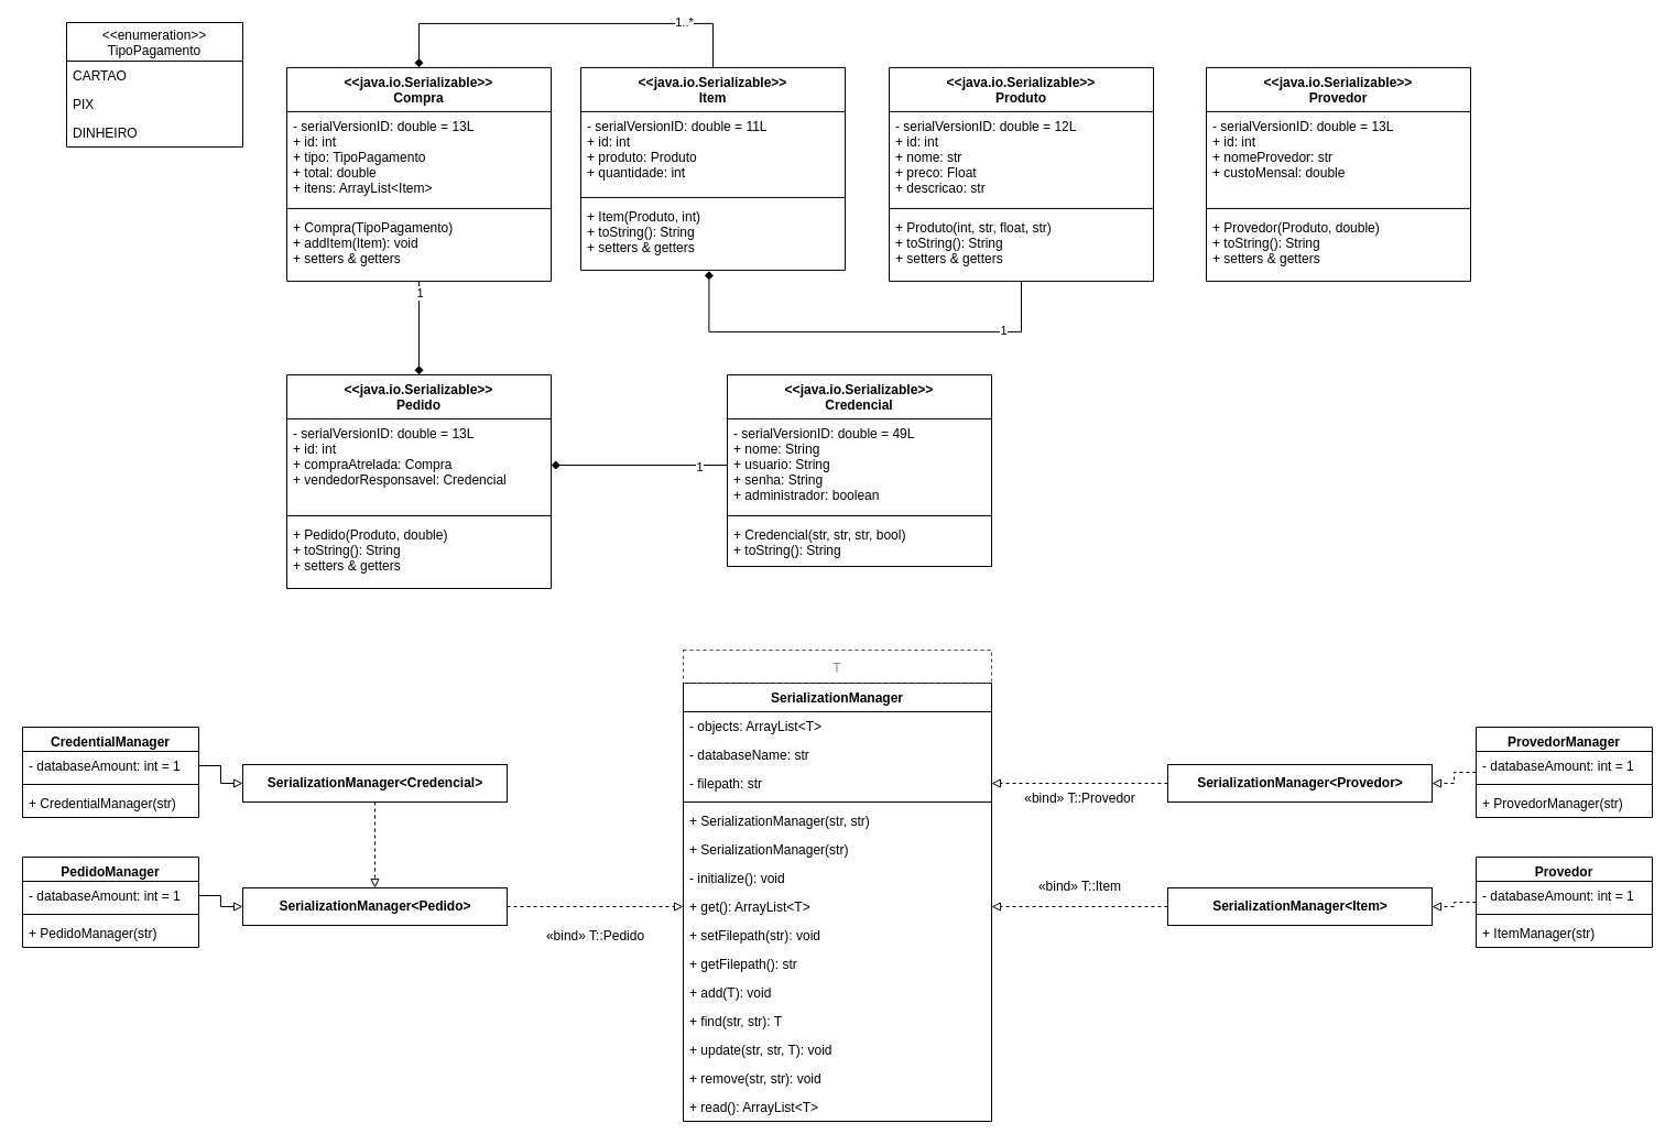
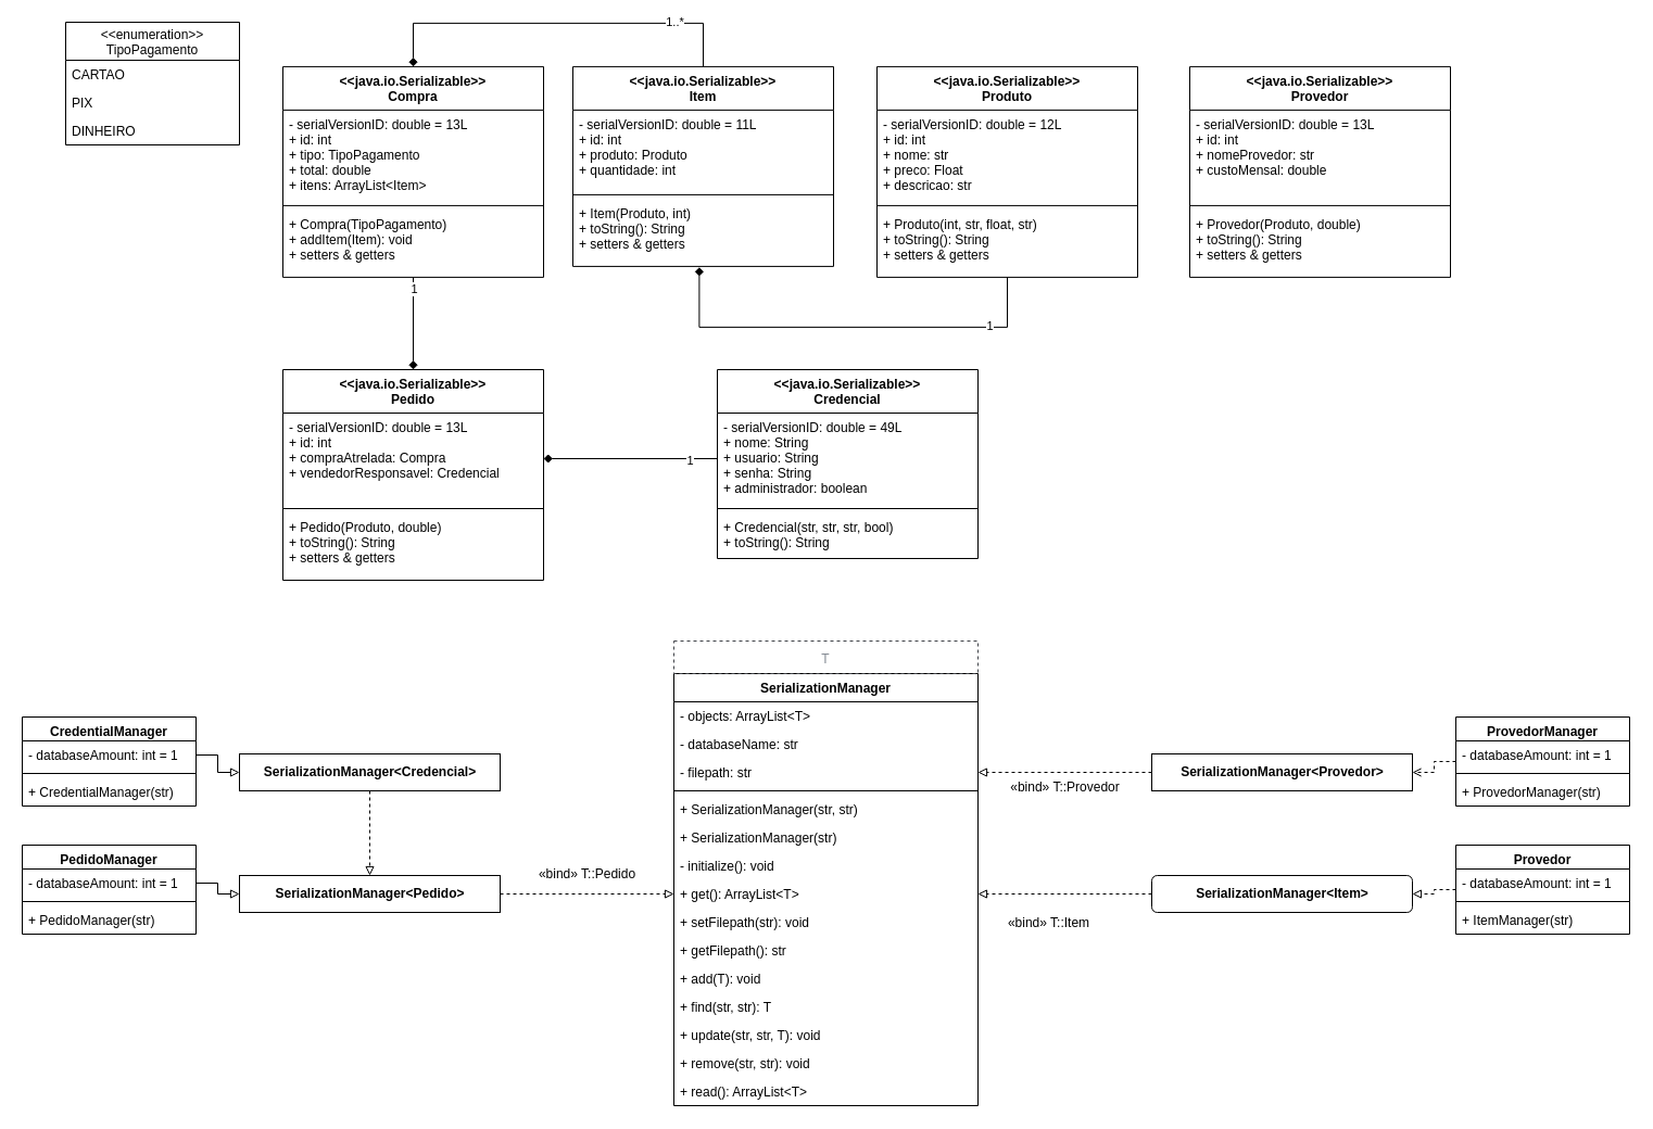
- <mxCell id="71" style="edgeStyle=orthogonalEdgeStyle;rounded=0;orthogonalLoop=1;jettySize=auto;html=1;entryX=1;entryY=0.5;entryDx=0;entryDy=0;dashed=1;endArrow=block;endFill=0;" edge="1" parent="1" source="72" target="68"><mxGeometry relative="1" as="geometry" /></mxCell>
+ <mxCell id="71" style="edgeStyle=orthogonalEdgeStyle;rounded=0;orthogonalLoop=1;jettySize=auto;html=1;entryX=1;entryY=0.5;entryDx=0;entryDy=0;dashed=1;endArrow=open;endFill=0;" edge="1" parent="1" source="72" target="68"><mxGeometry relative="1" as="geometry" /></mxCell>
- <mxCell id="79" value="«bind» T::Item" style="text;html=1;align=center;verticalAlign=middle;resizable=0;points=[];autosize=1;strokeColor=none;fillColor=none;" vertex="1" parent="1"><mxGeometry x="930" y="790" width="100" height="30" as="geometry" /></mxCell>
+ <mxCell id="79" value="«bind» T::Item" style="text;html=1;align=center;verticalAlign=middle;resizable=0;points=[];autosize=1;strokeColor=none;fillColor=none;" vertex="1" parent="1"><mxGeometry x="915" y="835" width="100" height="30" as="geometry" /></mxCell>
- <mxCell id="78" value="&lt;b&gt;SerializationManager&amp;lt;Item&amp;gt;&lt;/b&gt;" style="html=1;" vertex="1" parent="1"><mxGeometry x="1060" y="806" width="240" height="34" as="geometry" /></mxCell>
+ <mxCell id="78" value="&lt;b&gt;SerializationManager&amp;lt;Item&amp;gt;&lt;/b&gt;" style="html=1;rounded=1;" vertex="1" parent="1"><mxGeometry x="1060" y="806" width="240" height="34" as="geometry" /></mxCell>
- <mxCell id="80" value="«bind» T::Pedido" style="text;html=1;align=center;verticalAlign=middle;resizable=0;points=[];autosize=1;strokeColor=none;fillColor=none;" vertex="1" parent="1"><mxGeometry x="485" y="835" width="110" height="30" as="geometry" /></mxCell>
+ <mxCell id="80" value="«bind» T::Pedido" style="text;html=1;align=center;verticalAlign=middle;resizable=0;points=[];autosize=1;strokeColor=none;fillColor=none;" vertex="1" parent="1"><mxGeometry x="485" y="790" width="110" height="30" as="geometry" /></mxCell>
